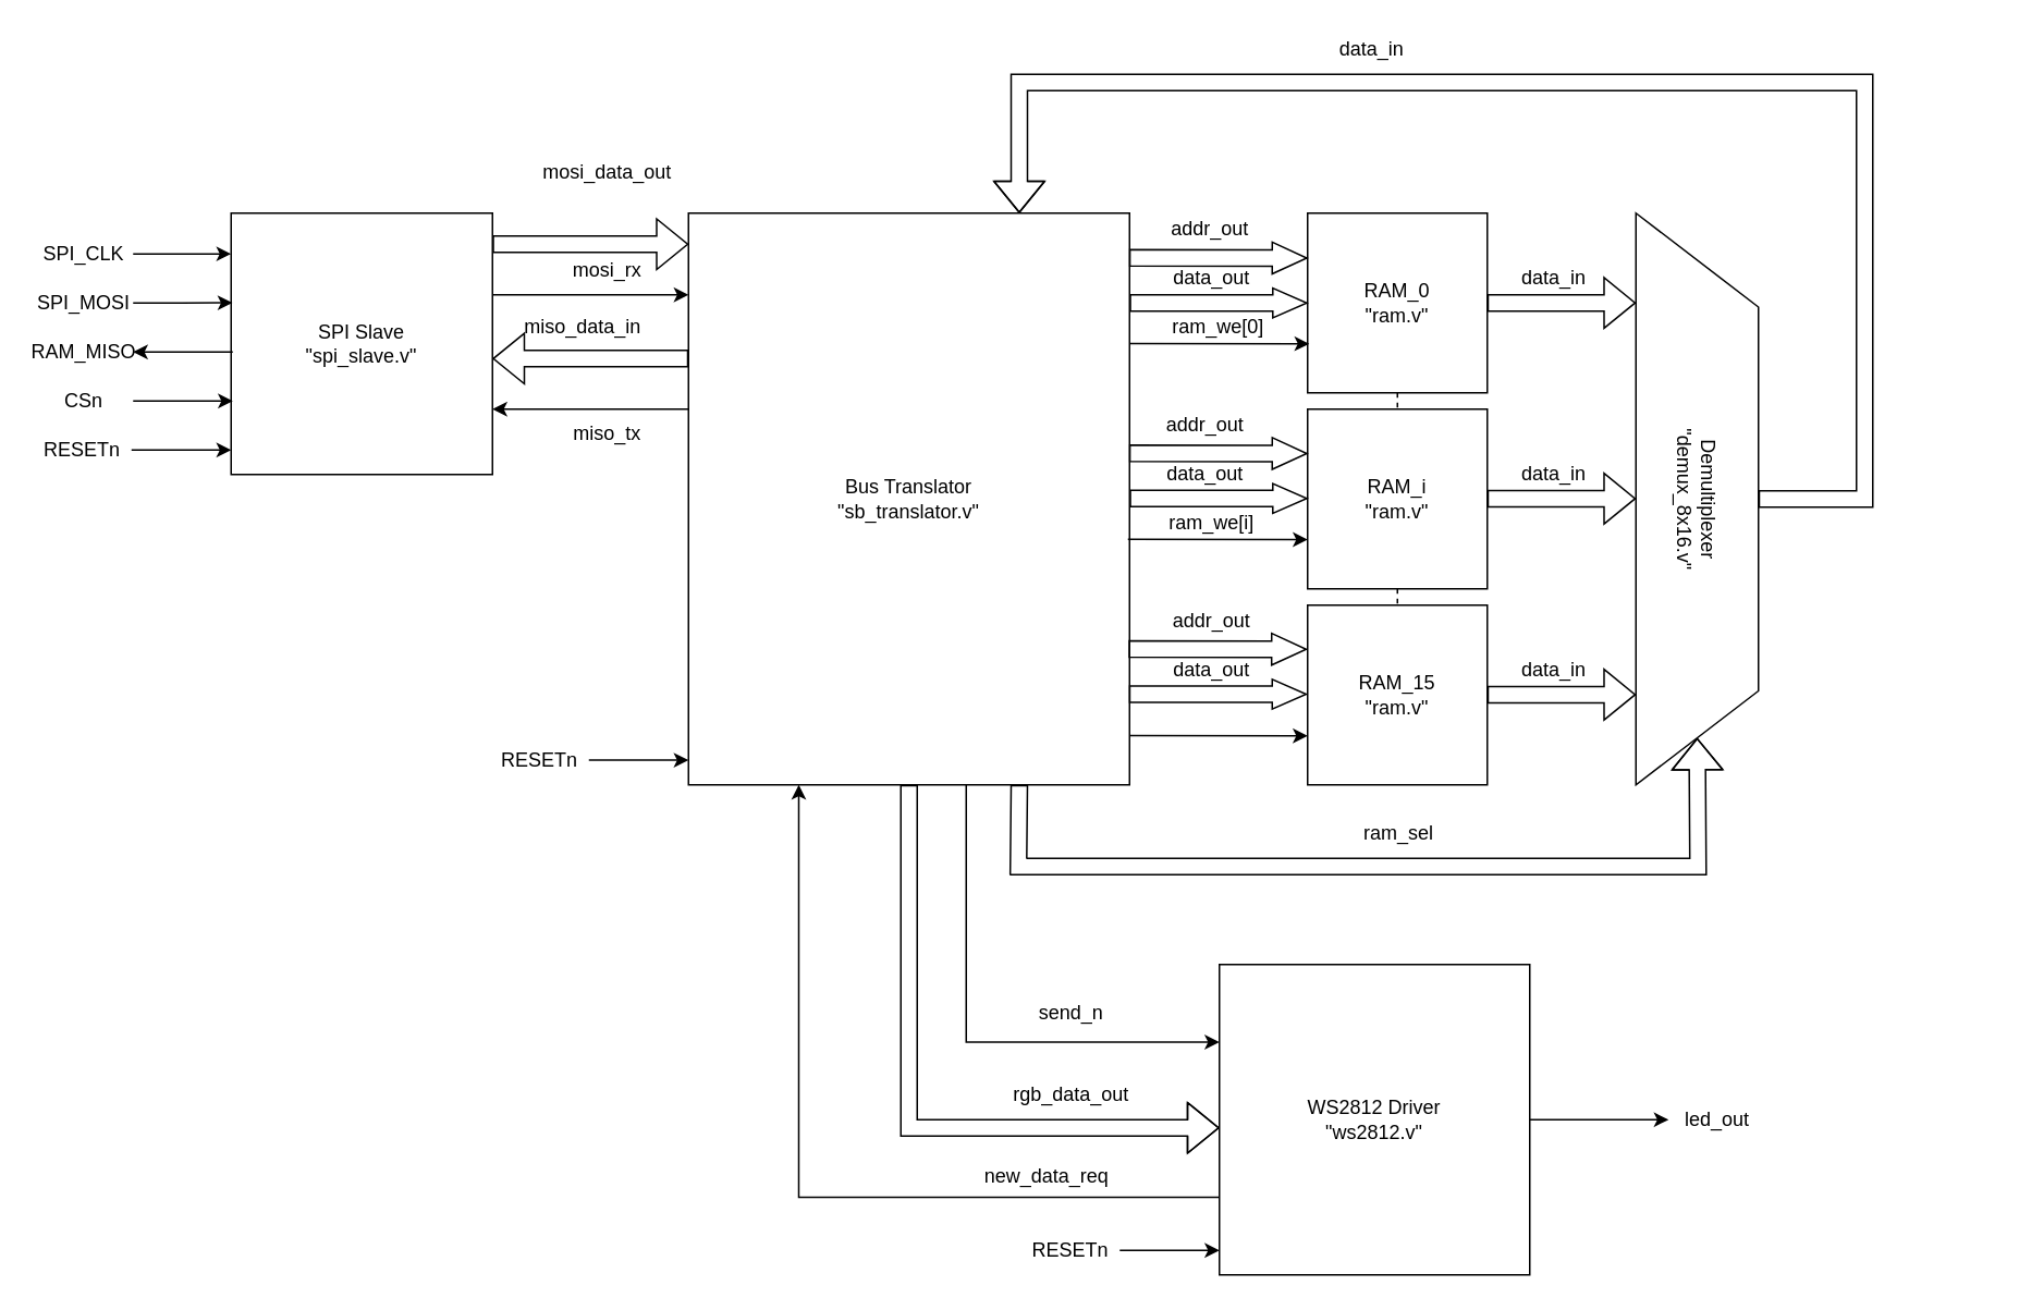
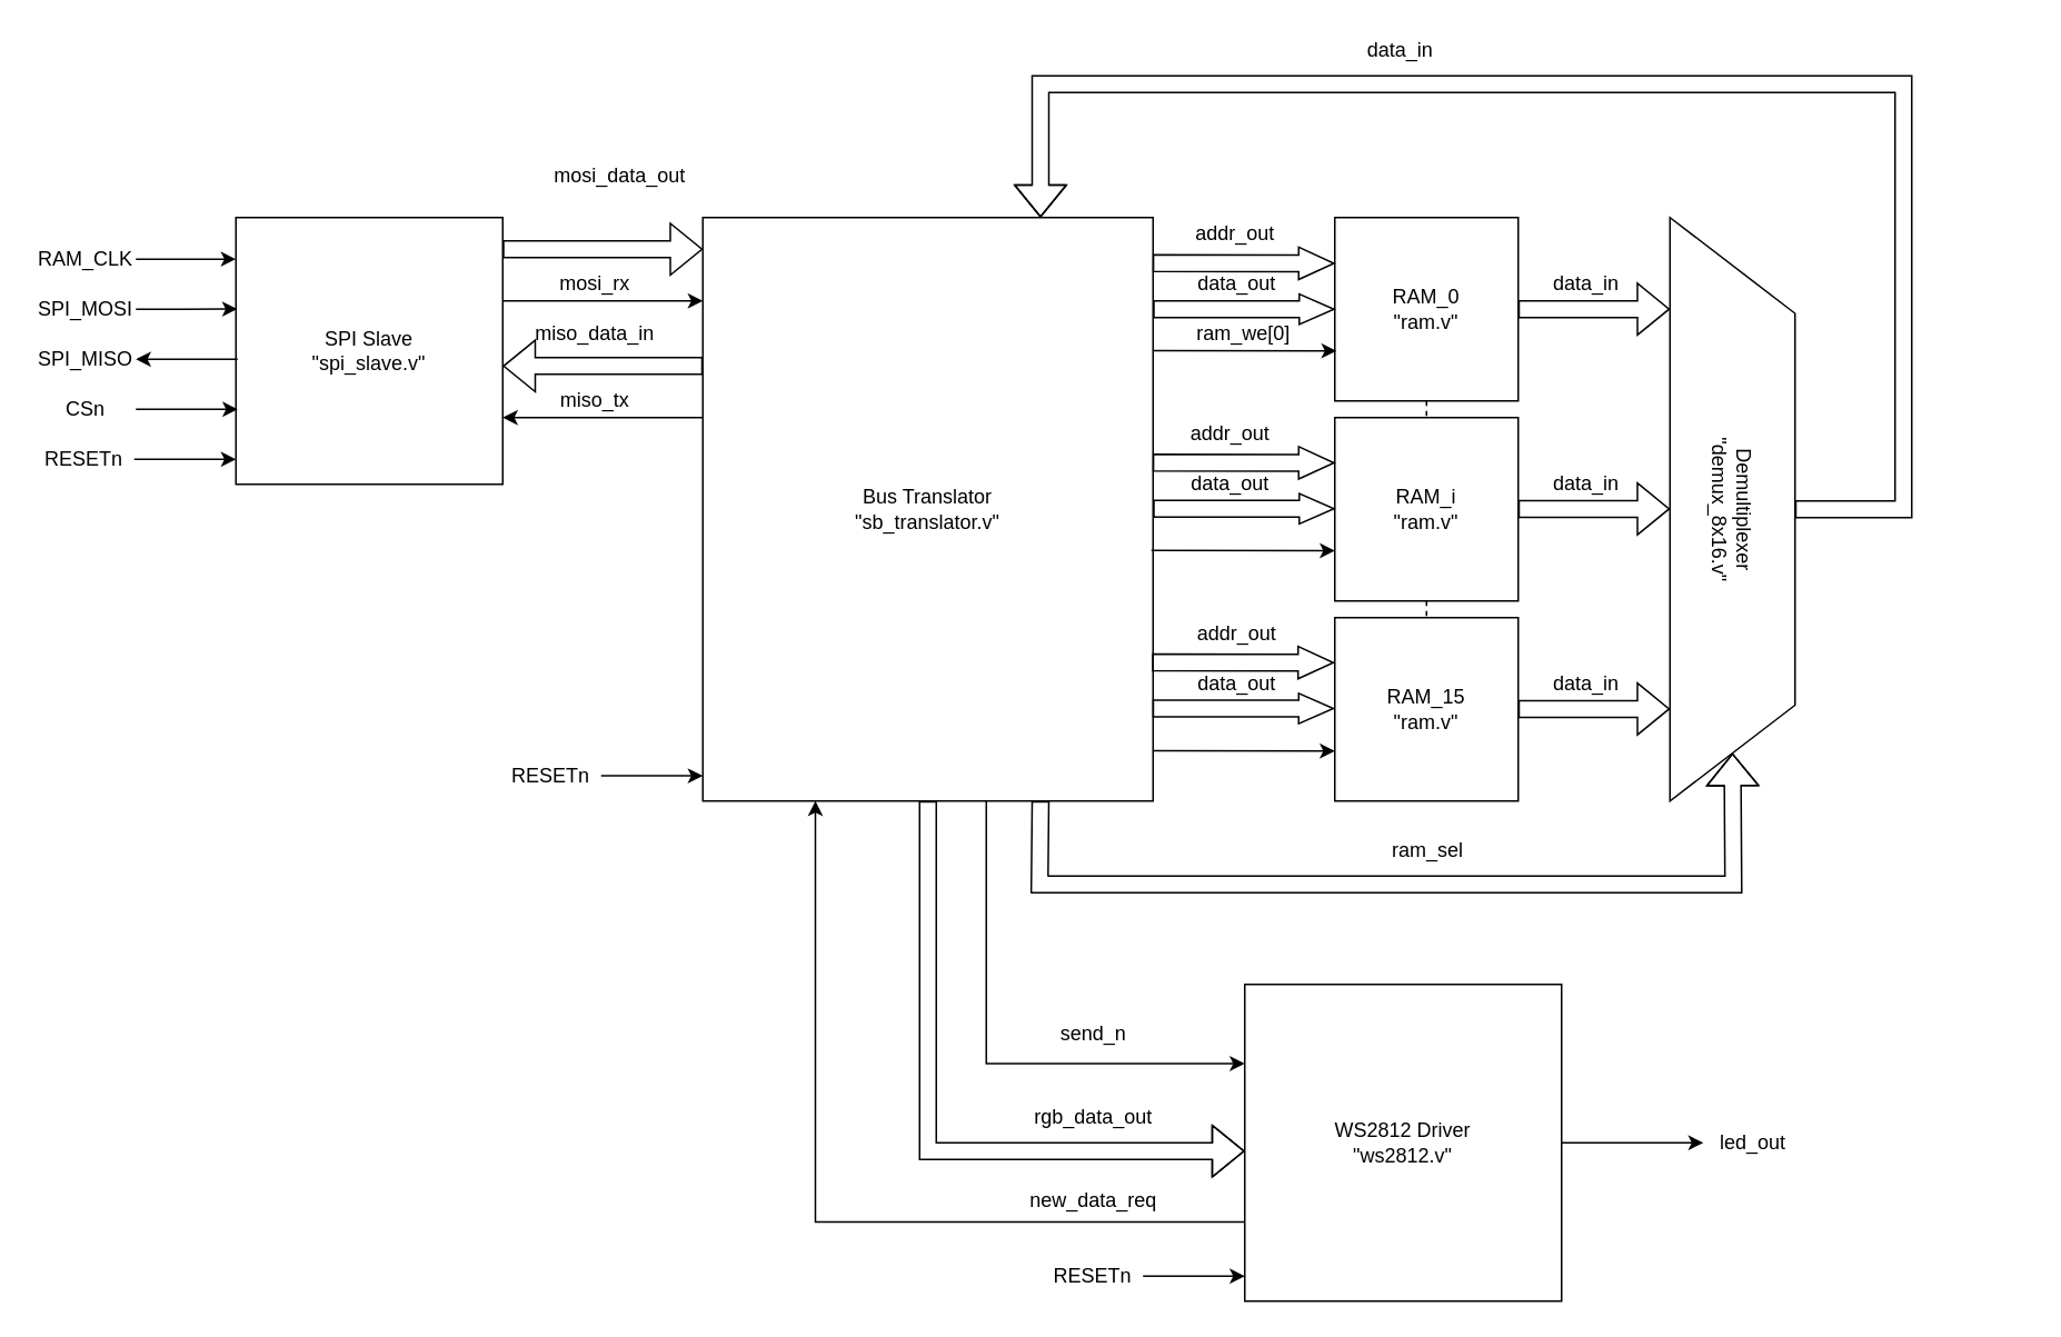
- <mxCell id="4" value="SPI_CLK" style="text;html=1;strokeColor=none;fillColor=none;align=center;verticalAlign=middle;whiteSpace=wrap;rounded=0;" vertex="1" parent="1"><mxGeometry x="21" y="140" width="60" height="30" as="geometry" /></mxCell>
+ <mxCell id="4" value="RAM_CLK" style="text;html=1;strokeColor=none;fillColor=none;align=center;verticalAlign=middle;whiteSpace=wrap;rounded=0;" vertex="1" parent="1"><mxGeometry x="21" y="140" width="60" height="30" as="geometry" /></mxCell>
- <mxCell id="21" value="mosi_rx" style="text;html=1;align=center;verticalAlign=middle;resizable=0;points=[];autosize=1;strokeColor=none;fillColor=none;" vertex="1" parent="1"><mxGeometry x="341" y="155" width="60" height="20" as="geometry" /></mxCell>
+ <mxCell id="21" value="mosi_rx" style="text;html=1;align=center;verticalAlign=middle;resizable=0;points=[];autosize=1;strokeColor=none;fillColor=none;" vertex="1" parent="1"><mxGeometry x="326" y="160" width="60" height="20" as="geometry" /></mxCell>
- <mxCell id="8" value="RAM_MISO" style="text;html=1;strokeColor=none;fillColor=none;align=center;verticalAlign=middle;whiteSpace=wrap;rounded=0;" vertex="1" parent="1"><mxGeometry x="21" y="200" width="60" height="30" as="geometry" /></mxCell>
+ <mxCell id="8" value="SPI_MISO" style="text;html=1;strokeColor=none;fillColor=none;align=center;verticalAlign=middle;whiteSpace=wrap;rounded=0;" vertex="1" parent="1"><mxGeometry x="21" y="200" width="60" height="30" as="geometry" /></mxCell>
- <mxCell id="25" value="miso_tx" style="text;html=1;align=center;verticalAlign=middle;resizable=0;points=[];autosize=1;strokeColor=none;fillColor=none;" vertex="1" parent="1"><mxGeometry x="341" y="255" width="60" height="20" as="geometry" /></mxCell>
+ <mxCell id="25" value="miso_tx" style="text;html=1;align=center;verticalAlign=middle;resizable=0;points=[];autosize=1;strokeColor=none;fillColor=none;" vertex="1" parent="1"><mxGeometry x="326" y="230" width="60" height="20" as="geometry" /></mxCell>
- <mxCell id="33" value="ram_we[i]" style="text;html=1;align=center;verticalAlign=middle;resizable=0;points=[];autosize=1;strokeColor=none;fillColor=none;" vertex="1" parent="1"><mxGeometry x="706" y="309.86" width="70" height="20" as="geometry" /></mxCell>
- <mxCell id="66" value="new_data_req" style="text;html=1;align=center;verticalAlign=middle;resizable=0;points=[];autosize=1;strokeColor=none;fillColor=none;" vertex="1" parent="1"><mxGeometry x="595" y="710" width="90" height="20" as="geometry" /></mxCell>
+ <mxCell id="66" value="new_data_req" style="text;html=1;align=center;verticalAlign=middle;resizable=0;points=[];autosize=1;strokeColor=none;fillColor=none;" vertex="1" parent="1"><mxGeometry x="610" y="710" width="90" height="20" as="geometry" /></mxCell>
